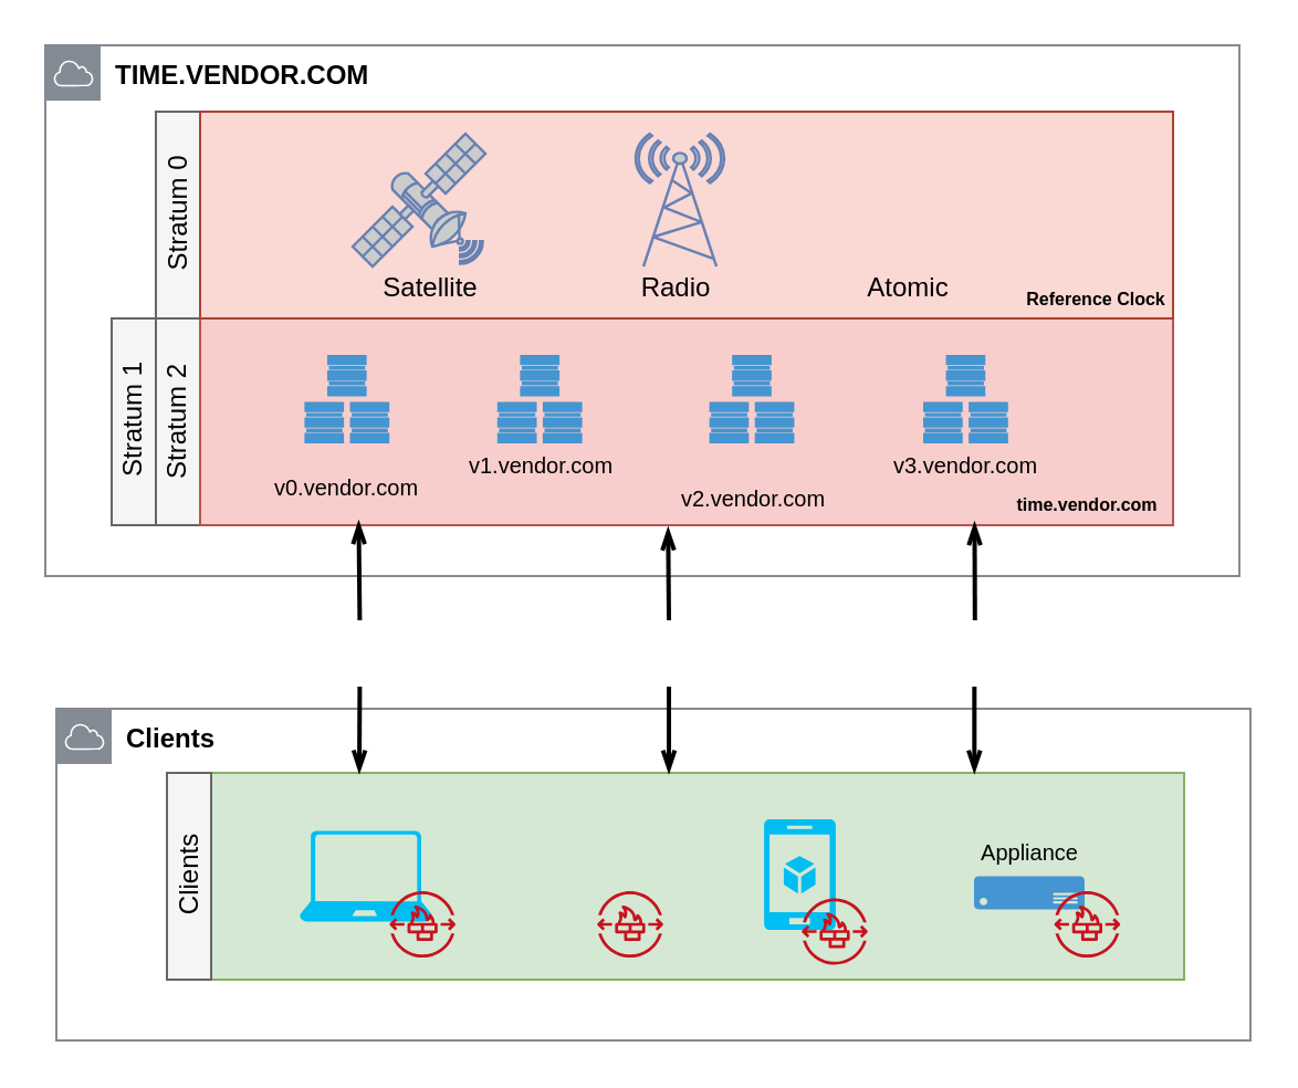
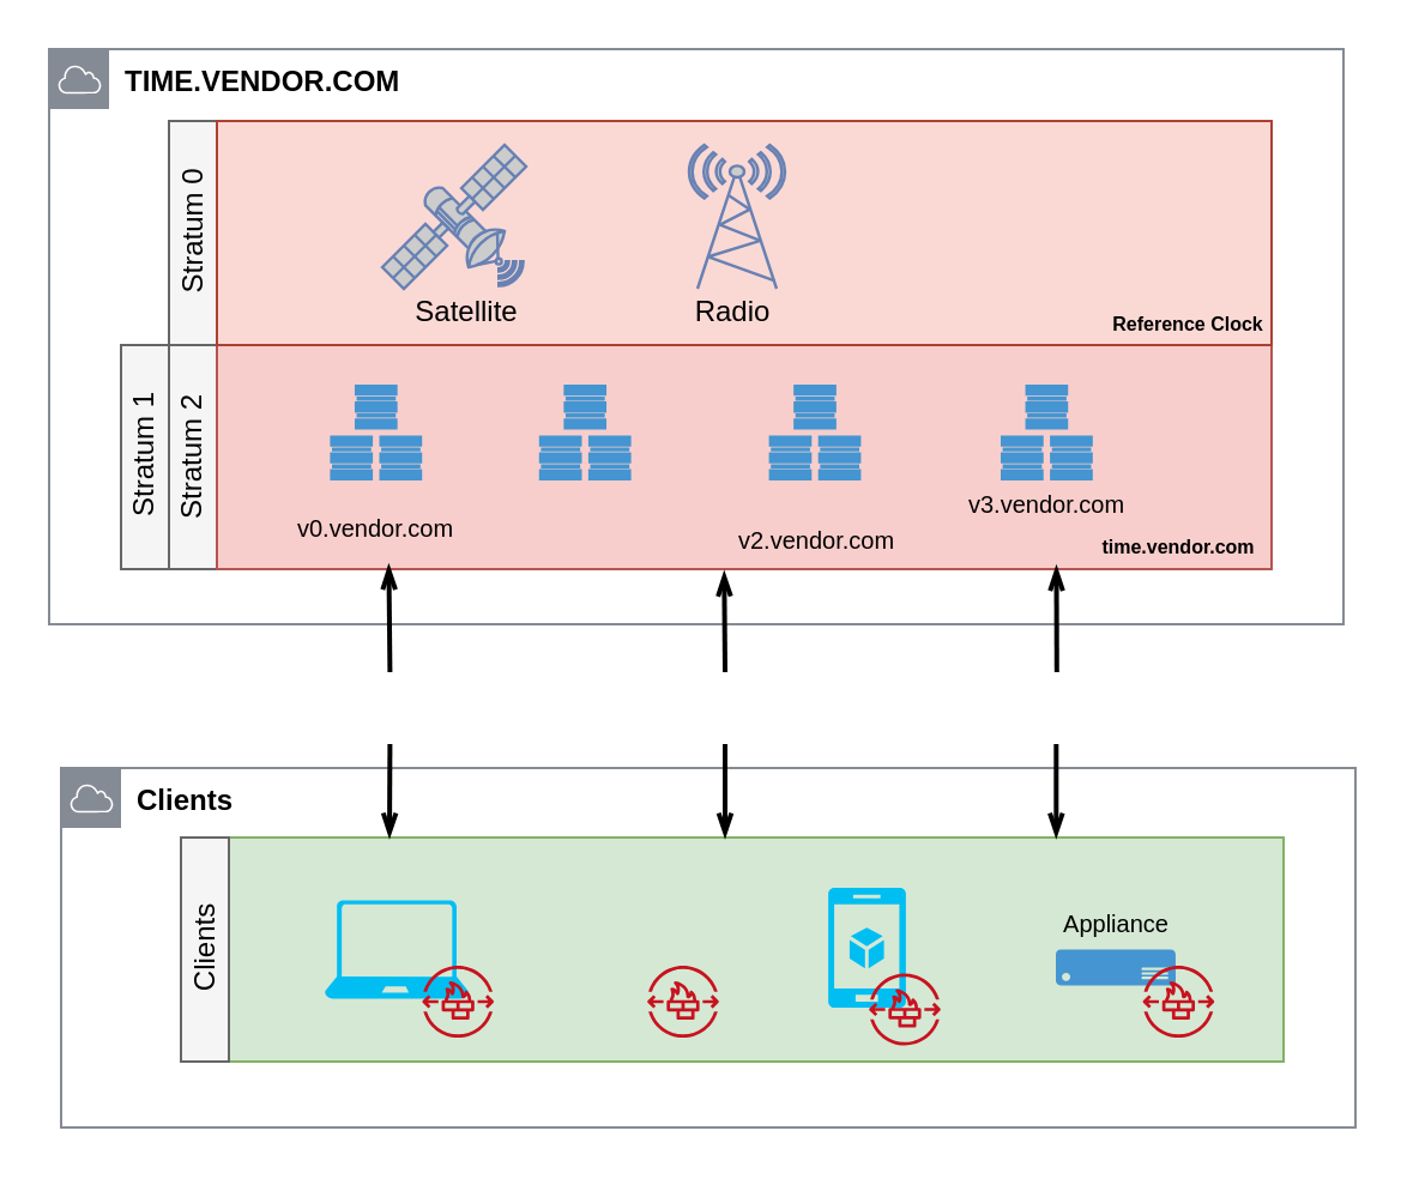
- <mxCell id="23" value="Atomic" style="text;html=1;resizable=0;autosize=1;align=center;verticalAlign=middle;points=[];fillColor=none;strokeColor=none;rounded=0;" vertex="1" parent="1"><mxGeometry x="385" y="120" width="50" height="20" as="geometry" /></mxCell>
- <mxCell id="13" value="&lt;font style=&quot;font-size: 10px&quot;&gt;v1.vendor.com&lt;/font&gt;" style="text;html=1;resizable=0;autosize=1;align=center;verticalAlign=middle;points=[];fillColor=none;strokeColor=none;rounded=0;" vertex="1" parent="1"><mxGeometry x="203.6" y="200" width="80" height="20" as="geometry" /></mxCell>
